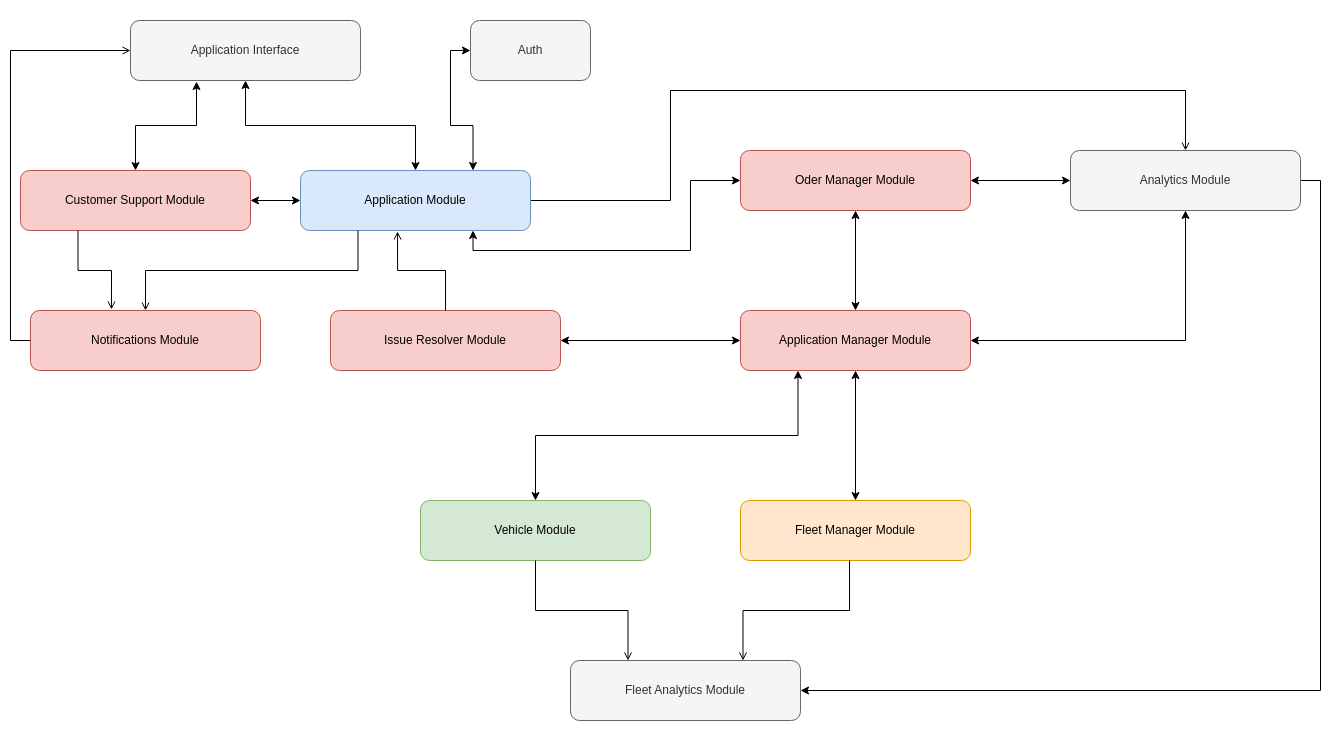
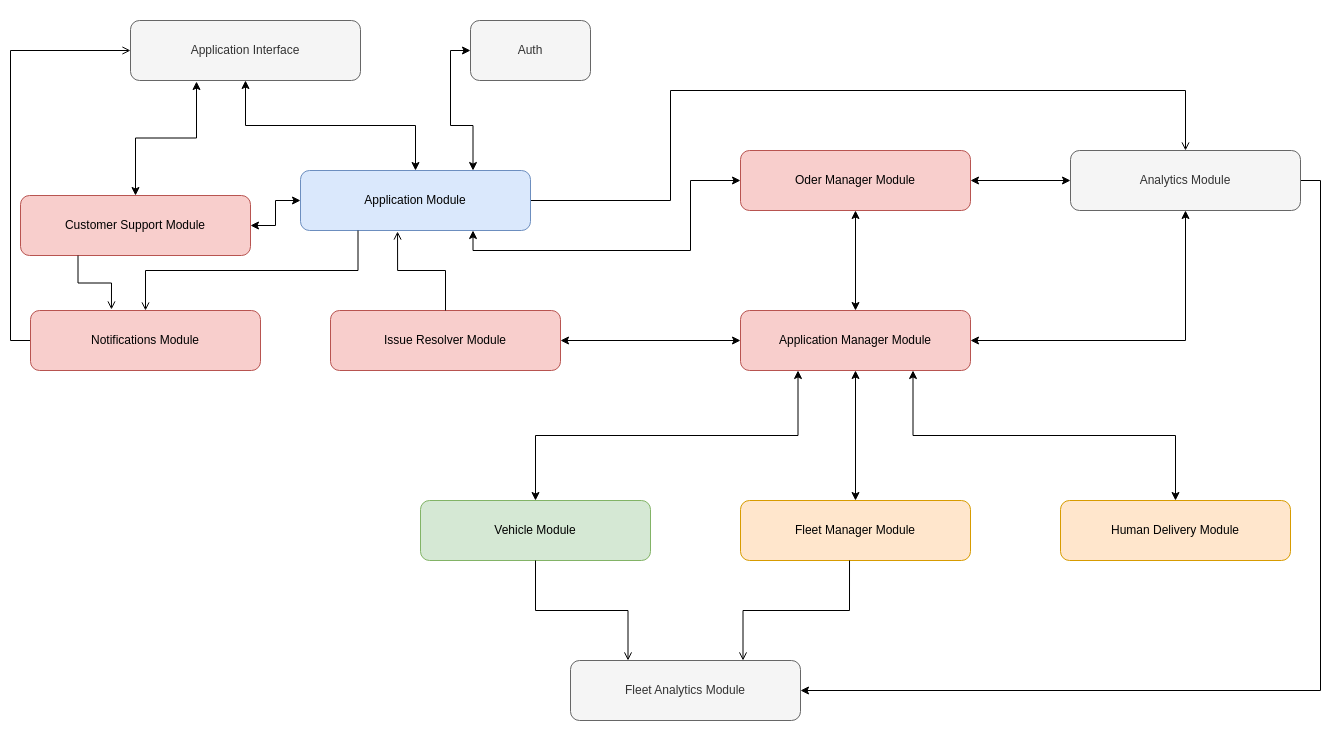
- <mxCell id="29" value="Customer Support Module" style="rounded=1;whiteSpace=wrap;html=1;fillColor=#f8cecc;strokeColor=#b85450;" vertex="1" parent="1"><mxGeometry x="20" y="170" width="230" height="60" as="geometry" /></mxCell>
+ <mxCell id="29" value="Customer Support Module" style="rounded=1;whiteSpace=wrap;html=1;fillColor=#f8cecc;strokeColor=#b85450;" vertex="1" parent="1"><mxGeometry x="20" y="195" width="230" height="60" as="geometry" /></mxCell>
+ <mxCell id="3" style="edgeStyle=orthogonalEdgeStyle;rounded=0;orthogonalLoop=1;jettySize=auto;html=1;exitX=0.75;exitY=1;exitDx=0;exitDy=0;entryX=0.5;entryY=0;entryDx=0;entryDy=0;startArrow=classic;startFill=1;" edge="1" parent="1" source="5" target="14"><mxGeometry relative="1" as="geometry" /></mxCell>
+ <mxCell id="14" value="Human Delivery Module" style="rounded=1;whiteSpace=wrap;html=1;fillColor=#ffe6cc;strokeColor=#d79b00;" vertex="1" parent="1"><mxGeometry x="1060" y="500" width="230" height="60" as="geometry" /></mxCell>
